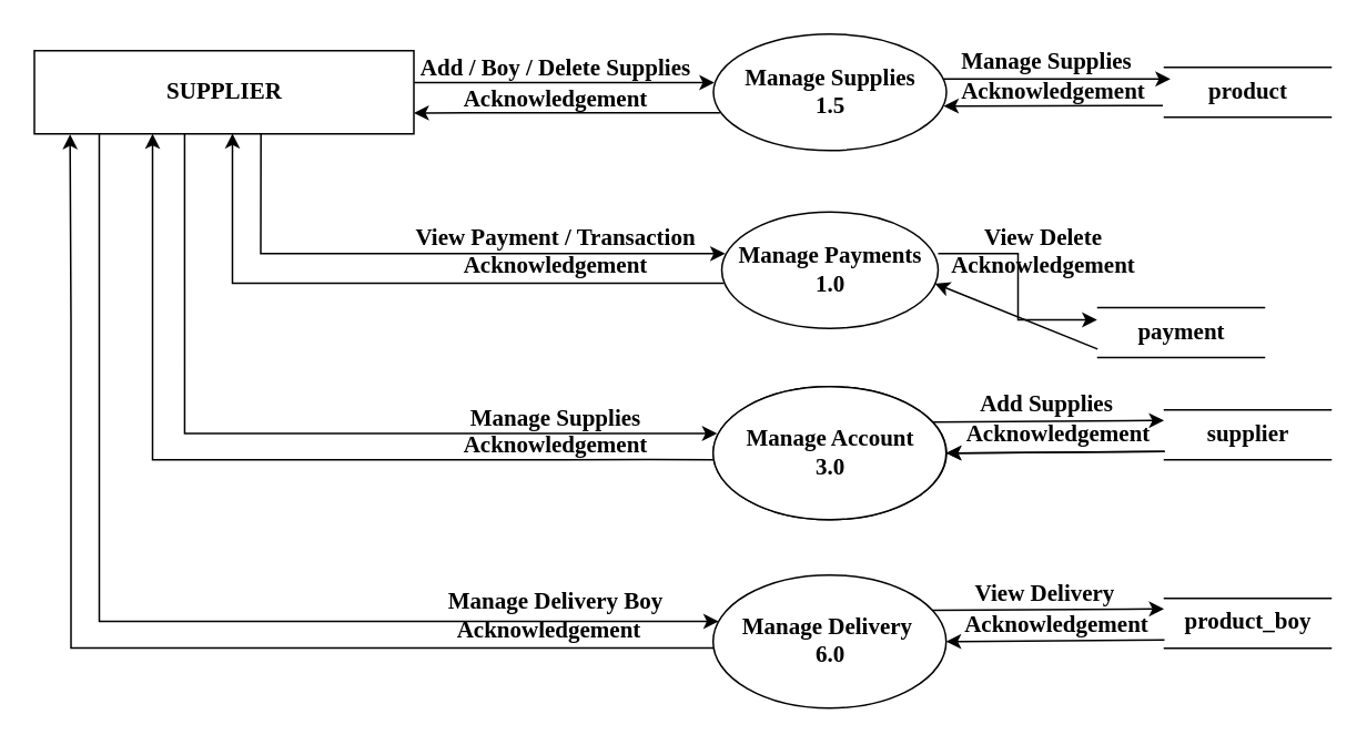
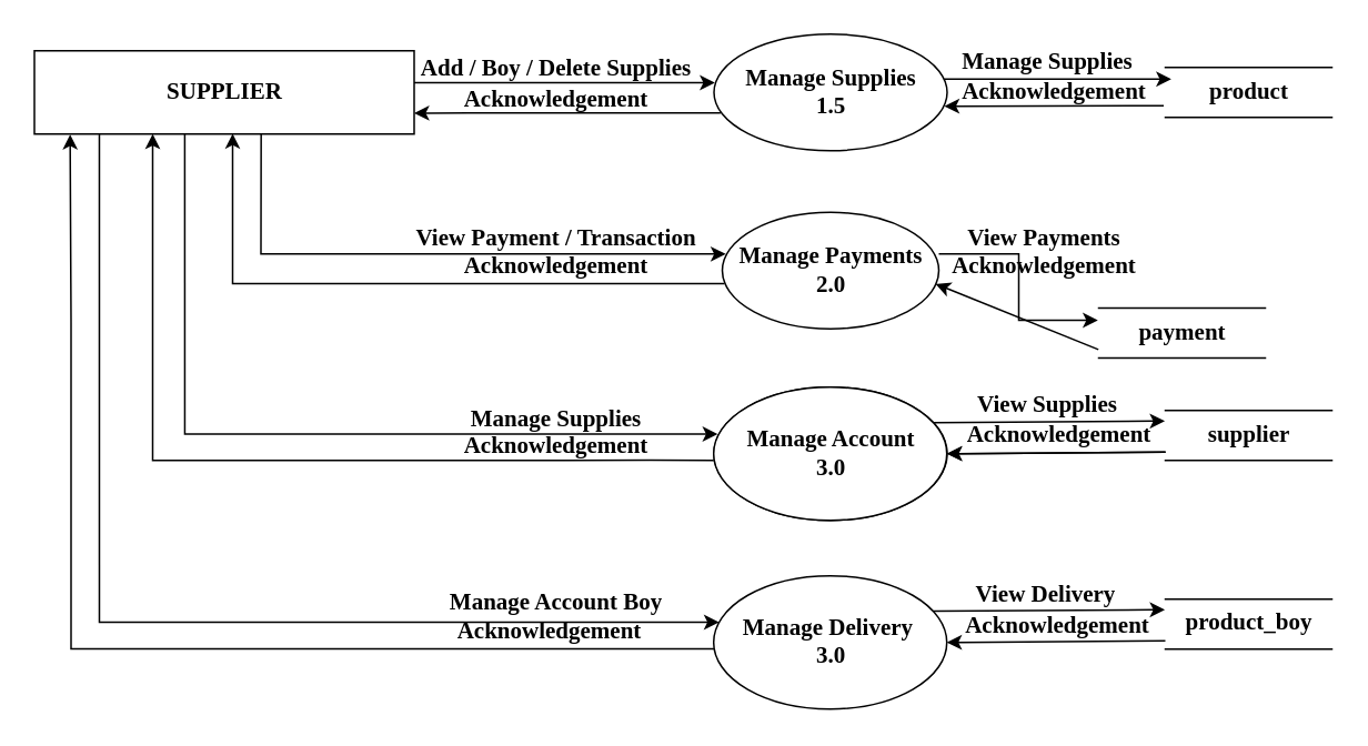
- <mxCell id="20" value="&lt;b style=&quot;font-size: 14px;&quot;&gt;View Delete&lt;/b&gt;" style="text;html=1;align=center;verticalAlign=middle;resizable=0;points=[];autosize=1;strokeColor=none;fillColor=none;fontSize=14;fontColor=#000000;fontFamily=Times New Roman;" parent="1" vertex="1"><mxGeometry x="575" y="132" width="102" height="21" as="geometry" /></mxCell>
+ <mxCell id="20" value="&lt;b style=&quot;font-size: 14px;&quot;&gt;View Payments&lt;/b&gt;" style="text;html=1;align=center;verticalAlign=middle;resizable=0;points=[];autosize=1;strokeColor=none;fillColor=none;fontSize=14;fontColor=#000000;fontFamily=Times New Roman;" parent="1" vertex="1"><mxGeometry x="575" y="132" width="102" height="21" as="geometry" /></mxCell>
- <mxCell id="15" value="Manage Payments&lt;br style=&quot;font-size: 14px&quot;&gt;1.0" style="shape=ellipse;html=1;dashed=0;whitespace=wrap;perimeter=ellipsePerimeter;labelBackgroundColor=#FFFFFF;fontSize=14;fontColor=#000000;strokeColor=#000000;fillColor=#FFFFFF;fontStyle=1;fontFamily=Times New Roman;" parent="1" vertex="1"><mxGeometry x="433" y="127" width="130" height="70" as="geometry" /></mxCell>
+ <mxCell id="15" value="Manage Payments&lt;br style=&quot;font-size: 14px&quot;&gt;2.0" style="shape=ellipse;html=1;dashed=0;whitespace=wrap;perimeter=ellipsePerimeter;labelBackgroundColor=#FFFFFF;fontSize=14;fontColor=#000000;strokeColor=#000000;fillColor=#FFFFFF;fontStyle=1;fontFamily=Times New Roman;" parent="1" vertex="1"><mxGeometry x="433" y="127" width="130" height="70" as="geometry" /></mxCell>
- <mxCell id="29" value="&lt;b style=&quot;font-size: 14px;&quot;&gt;Add Supplies&lt;/b&gt;" style="text;html=1;align=center;verticalAlign=middle;resizable=0;points=[];autosize=1;strokeColor=none;fillColor=none;fontSize=14;fontColor=#000000;fontFamily=Times New Roman;" parent="1" vertex="1"><mxGeometry x="581" y="232" width="94" height="21" as="geometry" /></mxCell>
+ <mxCell id="29" value="&lt;b style=&quot;font-size: 14px;&quot;&gt;View Supplies&lt;/b&gt;" style="text;html=1;align=center;verticalAlign=middle;resizable=0;points=[];autosize=1;strokeColor=none;fillColor=none;fontSize=14;fontColor=#000000;fontFamily=Times New Roman;" parent="1" vertex="1"><mxGeometry x="581" y="232" width="94" height="21" as="geometry" /></mxCell>
- <mxCell id="41" value="&lt;b style=&quot;font-size: 14px&quot;&gt;Manage Delivery Boy&lt;/b&gt;" style="text;html=1;align=center;verticalAlign=middle;resizable=0;points=[];autosize=1;strokeColor=none;fillColor=none;fontSize=14;fontColor=#000000;fontFamily=Times New Roman;" vertex="1" parent="1"><mxGeometry x="263.5" y="351" width="139" height="21" as="geometry" /></mxCell>
+ <mxCell id="41" value="&lt;b style=&quot;font-size: 14px&quot;&gt;Manage Account Boy&lt;/b&gt;" style="text;html=1;align=center;verticalAlign=middle;resizable=0;points=[];autosize=1;strokeColor=none;fillColor=none;fontSize=14;fontColor=#000000;fontFamily=Times New Roman;" vertex="1" parent="1"><mxGeometry x="263.5" y="351" width="139" height="21" as="geometry" /></mxCell>
- <mxCell id="39" value="Manage Delivery&amp;nbsp;&lt;br style=&quot;font-size: 14px&quot;&gt;6.0" style="shape=ellipse;html=1;dashed=0;whitespace=wrap;perimeter=ellipsePerimeter;labelBackgroundColor=#FFFFFF;fontSize=14;fontColor=#000000;strokeColor=#000000;fillColor=#FFFFFF;fontStyle=1;fontFamily=Times New Roman;" vertex="1" parent="1"><mxGeometry x="427.8" y="345.3" width="140" height="80" as="geometry" /></mxCell>
+ <mxCell id="39" value="Manage Delivery&amp;nbsp;&lt;br style=&quot;font-size: 14px&quot;&gt;3.0" style="shape=ellipse;html=1;dashed=0;whitespace=wrap;perimeter=ellipsePerimeter;labelBackgroundColor=#FFFFFF;fontSize=14;fontColor=#000000;strokeColor=#000000;fillColor=#FFFFFF;fontStyle=1;fontFamily=Times New Roman;" vertex="1" parent="1"><mxGeometry x="427.8" y="345.3" width="140" height="80" as="geometry" /></mxCell>
